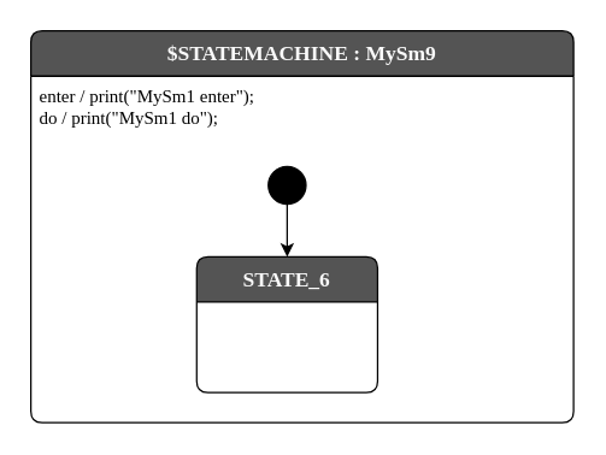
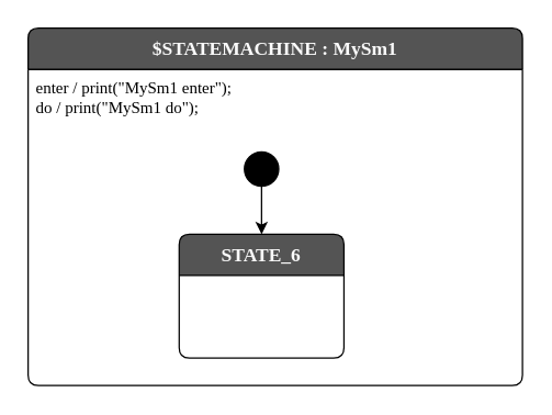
- <mxCell id="2" value="$STATEMACHINE : MySm9" style="shape=swimlane;rotatable=0;align=center;verticalAlign=top;fontFamily=Lucida Console;startSize=30;fontSize=14;fontStyle=1;fontColor=#FAFAFA;fillColor=#545454;swimlaneFillColor=default;rounded=1;arcSize=15;absoluteArcSize=1;" vertex="1" parent="1"><mxGeometry x="20" y="20" width="360" height="260" as="geometry" /></mxCell>
+ <mxCell id="2" value="$STATEMACHINE : MySm1" style="shape=swimlane;rotatable=0;align=center;verticalAlign=top;fontFamily=Lucida Console;startSize=30;fontSize=14;fontStyle=1;fontColor=#FAFAFA;fillColor=#545454;swimlaneFillColor=default;rounded=1;arcSize=15;absoluteArcSize=1;" vertex="1" parent="1"><mxGeometry x="20" y="20" width="360" height="260" as="geometry" /></mxCell>
